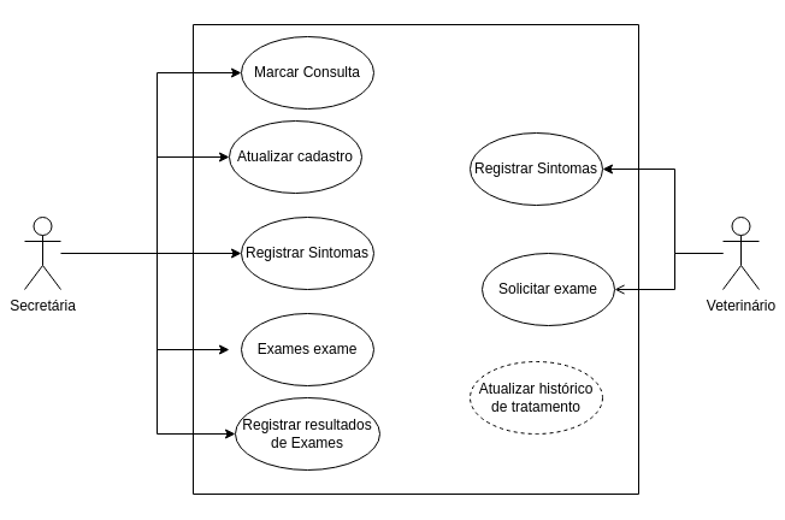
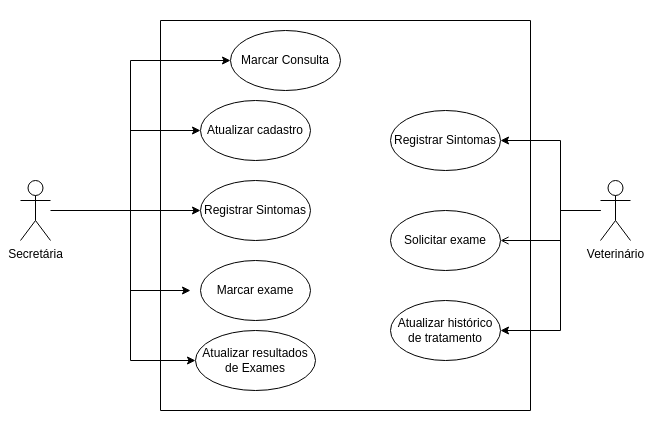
- <mxCell id="12" value="Marcar Consulta" style="ellipse;whiteSpace=wrap;html=1;" vertex="1" parent="1"><mxGeometry x="200" y="30" width="110" height="60" as="geometry" /></mxCell>
+ <mxCell id="12" value="Marcar Consulta" style="ellipse;whiteSpace=wrap;html=1;" vertex="1" parent="1"><mxGeometry x="230" y="30" width="110" height="60" as="geometry" /></mxCell>
- <mxCell id="15" value="Atualizar cadastro" style="ellipse;whiteSpace=wrap;html=1;" vertex="1" parent="1"><mxGeometry x="190" y="100" width="110" height="60" as="geometry" /></mxCell>
+ <mxCell id="15" value="Atualizar cadastro" style="ellipse;whiteSpace=wrap;html=1;" vertex="1" parent="1"><mxGeometry x="200" y="100" width="110" height="60" as="geometry" /></mxCell>
- <mxCell id="18" value="Solicitar exame" style="ellipse;whiteSpace=wrap;html=1;" vertex="1" parent="1"><mxGeometry x="400" y="210" width="110" height="60" as="geometry" /></mxCell>
+ <mxCell id="18" value="Solicitar exame" style="ellipse;whiteSpace=wrap;html=1;" vertex="1" parent="1"><mxGeometry x="390" y="210" width="110" height="60" as="geometry" /></mxCell>
- <mxCell id="14" value="Exames exame" style="ellipse;whiteSpace=wrap;html=1;" vertex="1" parent="1"><mxGeometry x="200" y="260" width="110" height="60" as="geometry" /></mxCell>
+ <mxCell id="14" value="Marcar exame" style="ellipse;whiteSpace=wrap;html=1;" vertex="1" parent="1"><mxGeometry x="200" y="260" width="110" height="60" as="geometry" /></mxCell>
+ <mxCell id="10" style="edgeStyle=orthogonalEdgeStyle;rounded=0;orthogonalLoop=1;jettySize=auto;html=1;entryX=1;entryY=0.5;entryDx=0;entryDy=0;" edge="1" parent="1" source="11" target="19"><mxGeometry relative="1" as="geometry"><Array as="points"><mxPoint x="560" y="210" /><mxPoint x="560" y="330" /></Array></mxGeometry></mxCell>
- <mxCell id="19" value="Atualizar histórico de tratamento" style="ellipse;whiteSpace=wrap;html=1;dashed=1;" vertex="1" parent="1"><mxGeometry x="390" y="300" width="110" height="60" as="geometry" /></mxCell>
+ <mxCell id="19" value="Atualizar histórico de tratamento" style="ellipse;whiteSpace=wrap;html=1;" vertex="1" parent="1"><mxGeometry x="390" y="300" width="110" height="60" as="geometry" /></mxCell>
- <mxCell id="16" value="Registrar resultados de Exames" style="ellipse;whiteSpace=wrap;html=1;" vertex="1" parent="1"><mxGeometry x="195" y="330" width="120" height="60" as="geometry" /></mxCell>
+ <mxCell id="16" value="Atualizar resultados de Exames" style="ellipse;whiteSpace=wrap;html=1;" vertex="1" parent="1"><mxGeometry x="195" y="330" width="120" height="60" as="geometry" /></mxCell>
